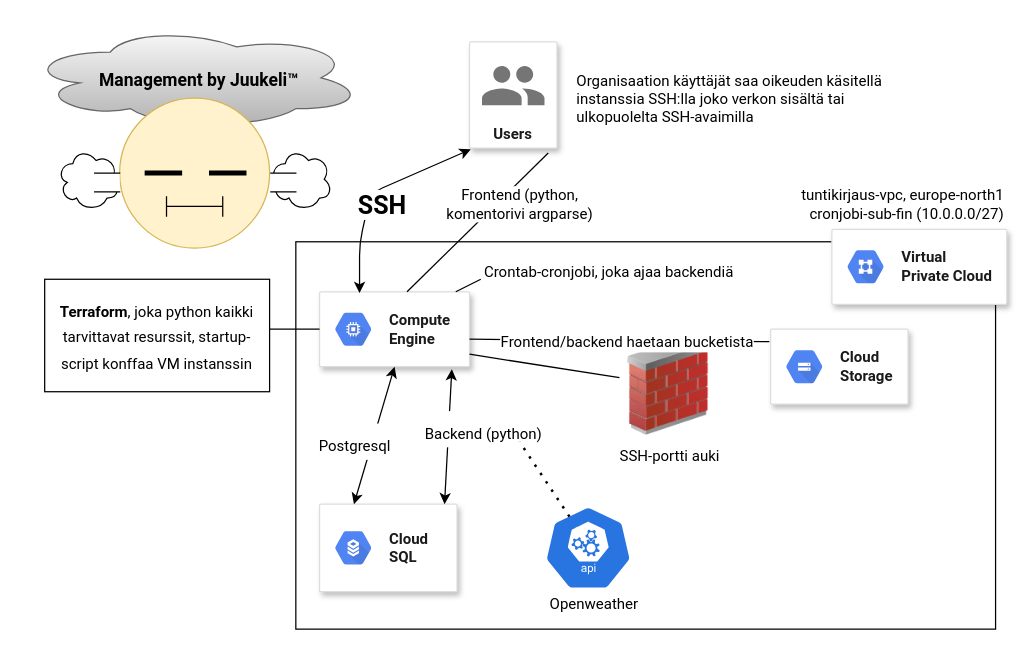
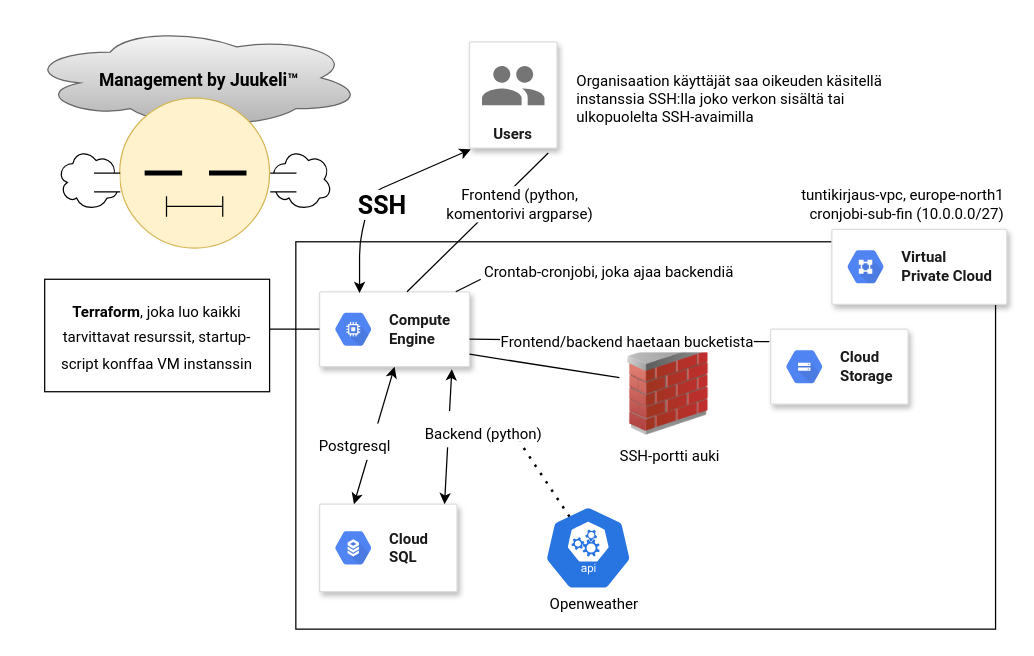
- <mxCell id="33" value="&lt;font style=&quot;font-size: 12px&quot;&gt;&lt;b&gt;Terraform&lt;/b&gt;, joka python kaikki tarvittavat resurssit, startup-script konffaa VM instanssin&lt;/font&gt;" style="rounded=0;whiteSpace=wrap;html=1;fontFamily=Roboto;fontSize=17;align=center;" vertex="1" parent="1"><mxGeometry x="35" y="223" width="180" height="90" as="geometry" /></mxCell>
+ <mxCell id="33" value="&lt;font style=&quot;font-size: 12px&quot;&gt;&lt;b&gt;Terraform&lt;/b&gt;, joka luo kaikki tarvittavat resurssit, startup-script konffaa VM instanssin&lt;/font&gt;" style="rounded=0;whiteSpace=wrap;html=1;fontFamily=Roboto;fontSize=17;align=center;" vertex="1" parent="1"><mxGeometry x="35" y="223" width="180" height="90" as="geometry" /></mxCell>
